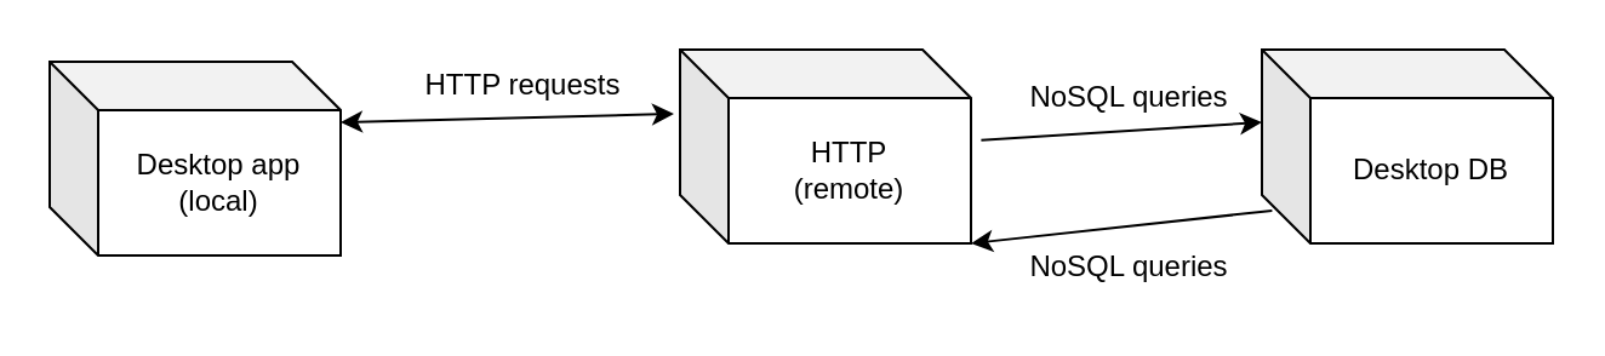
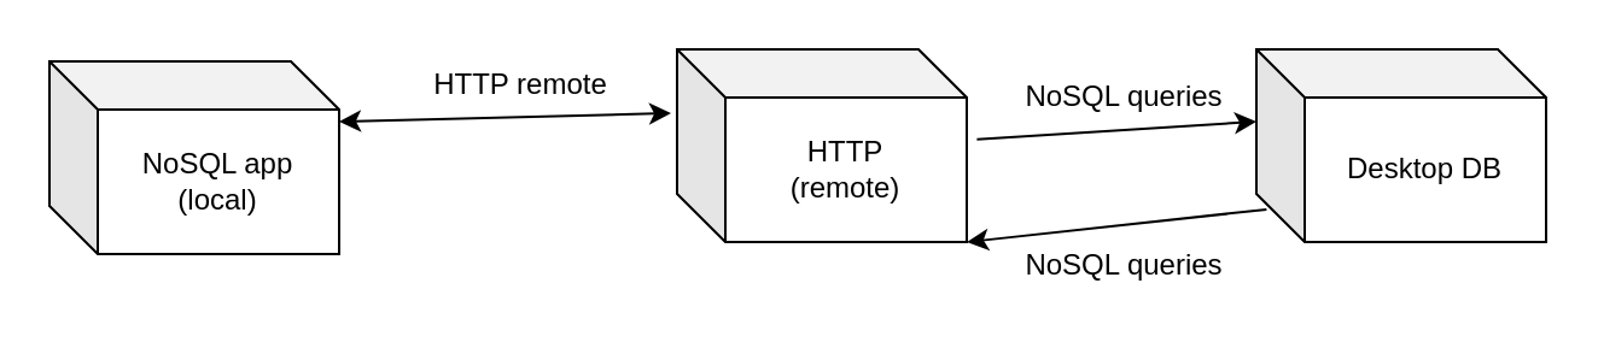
- <mxCell id="5" value="HTTP requests" style="text;html=1;align=center;verticalAlign=middle;resizable=0;points=[];autosize=1;strokeColor=none;fillColor=none;" vertex="1" parent="1"><mxGeometry x="160" y="20" width="110" height="30" as="geometry" /></mxCell>
+ <mxCell id="5" value="HTTP remote" style="text;html=1;align=center;verticalAlign=middle;resizable=0;points=[];autosize=1;strokeColor=none;fillColor=none;" vertex="1" parent="1"><mxGeometry x="160" y="20" width="110" height="30" as="geometry" /></mxCell>
- <mxCell id="2" value="&lt;div&gt;Desktop app&lt;/div&gt;&lt;div&gt;(local)&lt;br&gt;&lt;/div&gt;" style="shape=cube;whiteSpace=wrap;html=1;boundedLbl=1;backgroundOutline=1;darkOpacity=0.05;darkOpacity2=0.1;fillColor=none;" vertex="1" parent="1"><mxGeometry x="20" y="25" width="120" height="80" as="geometry" /></mxCell>
+ <mxCell id="2" value="&lt;div&gt;NoSQL app&lt;/div&gt;&lt;div&gt;(local)&lt;br&gt;&lt;/div&gt;" style="shape=cube;whiteSpace=wrap;html=1;boundedLbl=1;backgroundOutline=1;darkOpacity=0.05;darkOpacity2=0.1;fillColor=none;" vertex="1" parent="1"><mxGeometry x="20" y="25" width="120" height="80" as="geometry" /></mxCell>
